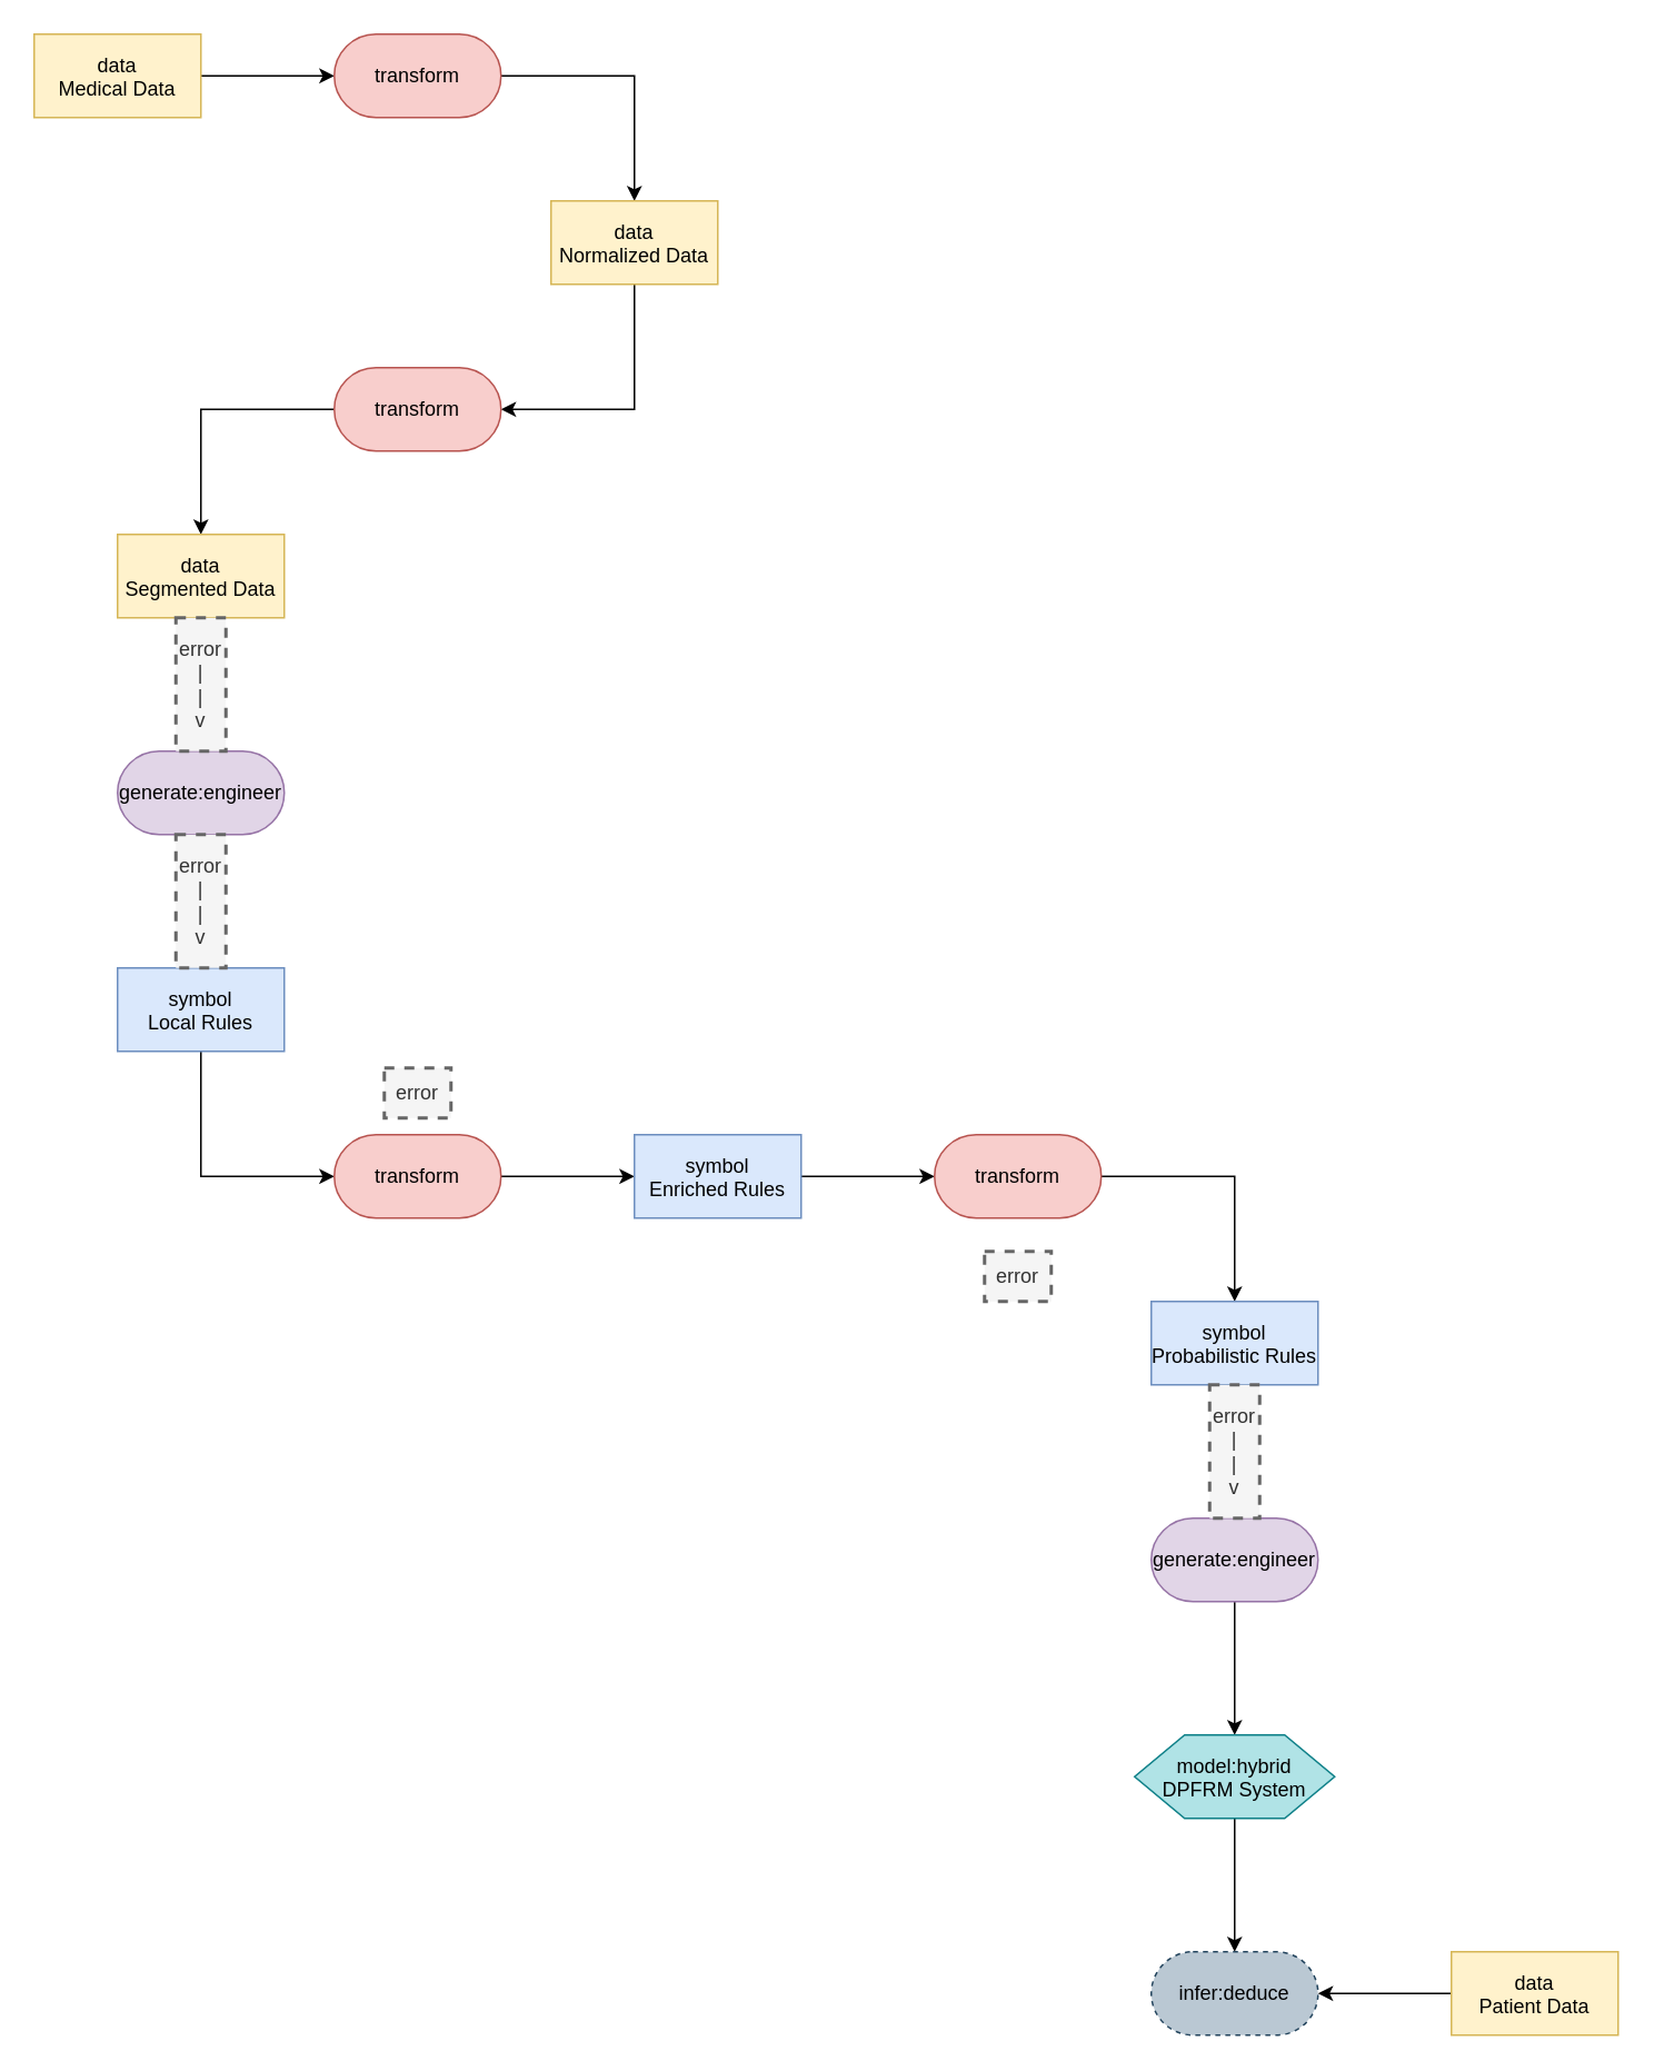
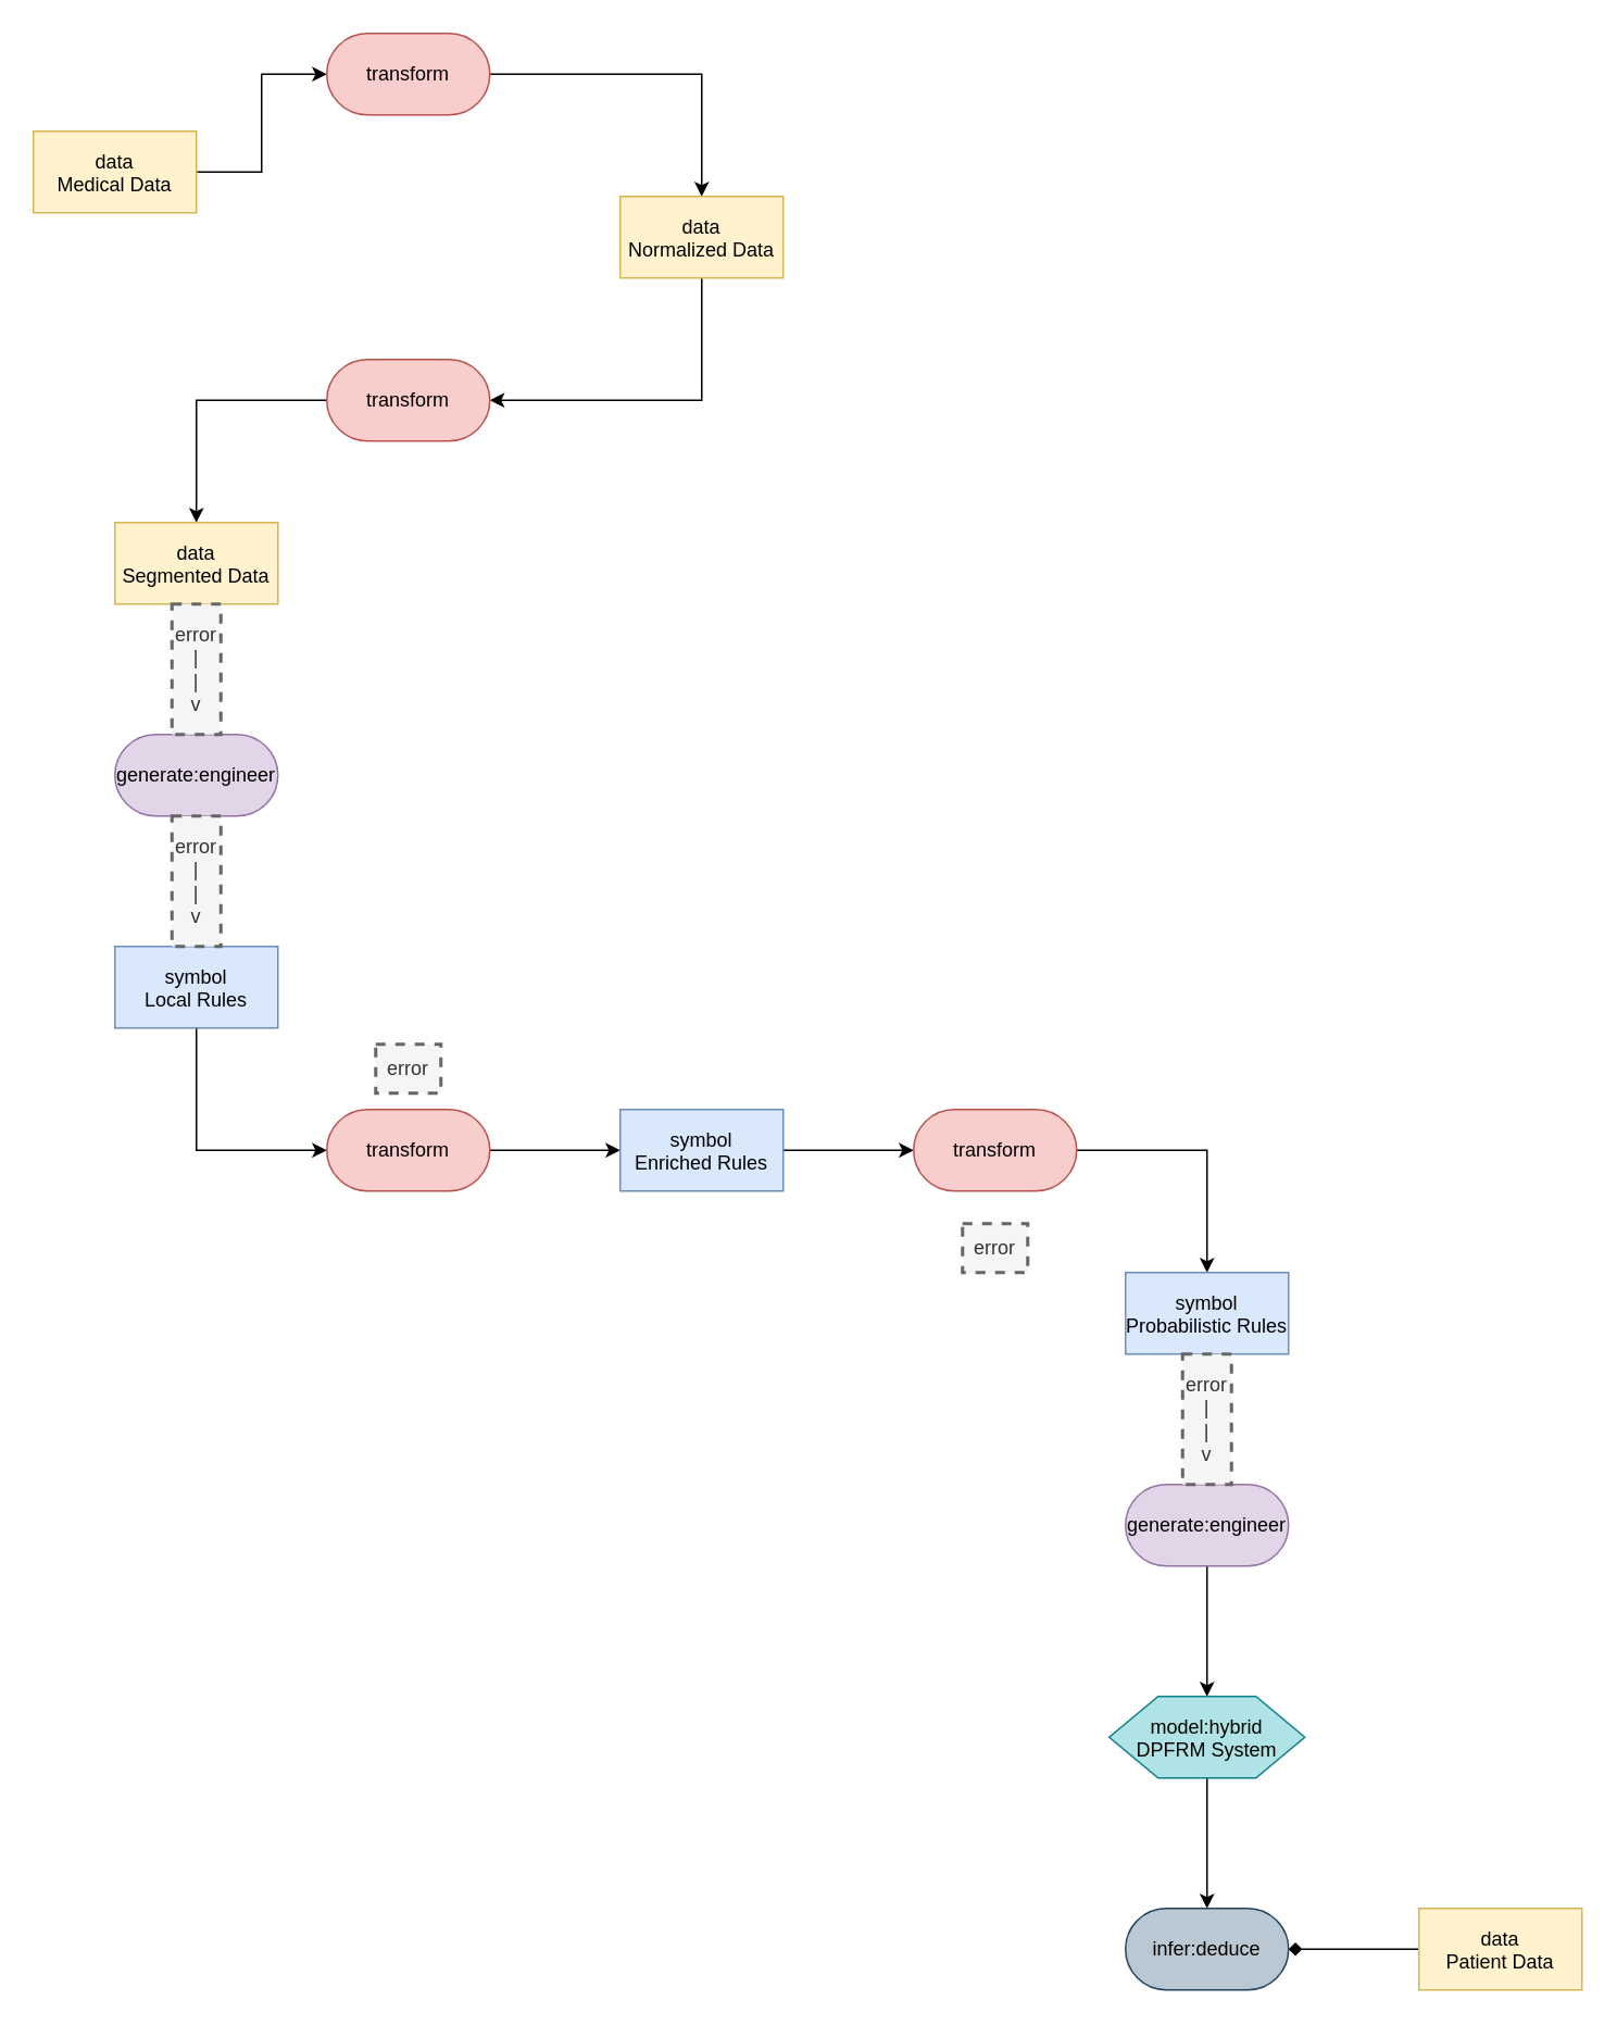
- <mxCell id="3" value="data&#10;Medical Data" style="rectangle;fillColor=#fff2cc;strokeColor=#d6b656;" name="data" vertex="1" parent="1"><mxGeometry x="20" y="20" width="100" height="50" as="geometry" /></mxCell>
+ <mxCell id="3" value="data&#10;Medical Data" style="rectangle;fillColor=#fff2cc;strokeColor=#d6b656;" name="data" vertex="1" parent="1"><mxGeometry x="20" y="80" width="100" height="50" as="geometry" /></mxCell>
- <mxCell id="7" value="data&#10;Normalized Data" style="rectangle;fillColor=#fff2cc;strokeColor=#d6b656;" name="data" vertex="1" parent="1"><mxGeometry x="330" y="120" width="100" height="50" as="geometry" /></mxCell>
+ <mxCell id="7" value="data&#10;Normalized Data" style="rectangle;fillColor=#fff2cc;strokeColor=#d6b656;" name="data" vertex="1" parent="1"><mxGeometry x="380" y="120" width="100" height="50" as="geometry" /></mxCell>
- <mxCell id="28" value="infer:deduce" style="rounded=1;whiteSpace=wrap;html=1;arcSize=50;fillColor=#bac8d3;strokeColor=#23445d;dashed=1;" name="infer:deduce" vertex="1" parent="1"><mxGeometry x="690" y="1170" width="100" height="50" as="geometry" /></mxCell>
+ <mxCell id="28" value="infer:deduce" style="rounded=1;whiteSpace=wrap;html=1;arcSize=50;fillColor=#bac8d3;strokeColor=#23445d;" name="infer:deduce" vertex="1" parent="1"><mxGeometry x="690" y="1170" width="100" height="50" as="geometry" /></mxCell>
- <mxCell id="29" style="edgeStyle=orthogonalEdgeStyle;rounded=0;orthogonalLoop=1;jettySize=auto;html=1;exitX=0;exitY=0.5;exitDx=0;exitDy=0;entryX=1;entryY=0.5;entryDx=0;entryDy=0;" edge="1" parent="1" source="30" target="28"><mxGeometry relative="1" as="geometry" /></mxCell>
+ <mxCell id="29" style="edgeStyle=orthogonalEdgeStyle;rounded=0;orthogonalLoop=1;jettySize=auto;html=1;exitX=0;exitY=0.5;exitDx=0;exitDy=0;entryX=1;entryY=0.5;entryDx=0;entryDy=0;endArrow=diamond;" edge="1" parent="1" source="30" target="28"><mxGeometry relative="1" as="geometry" /></mxCell>
